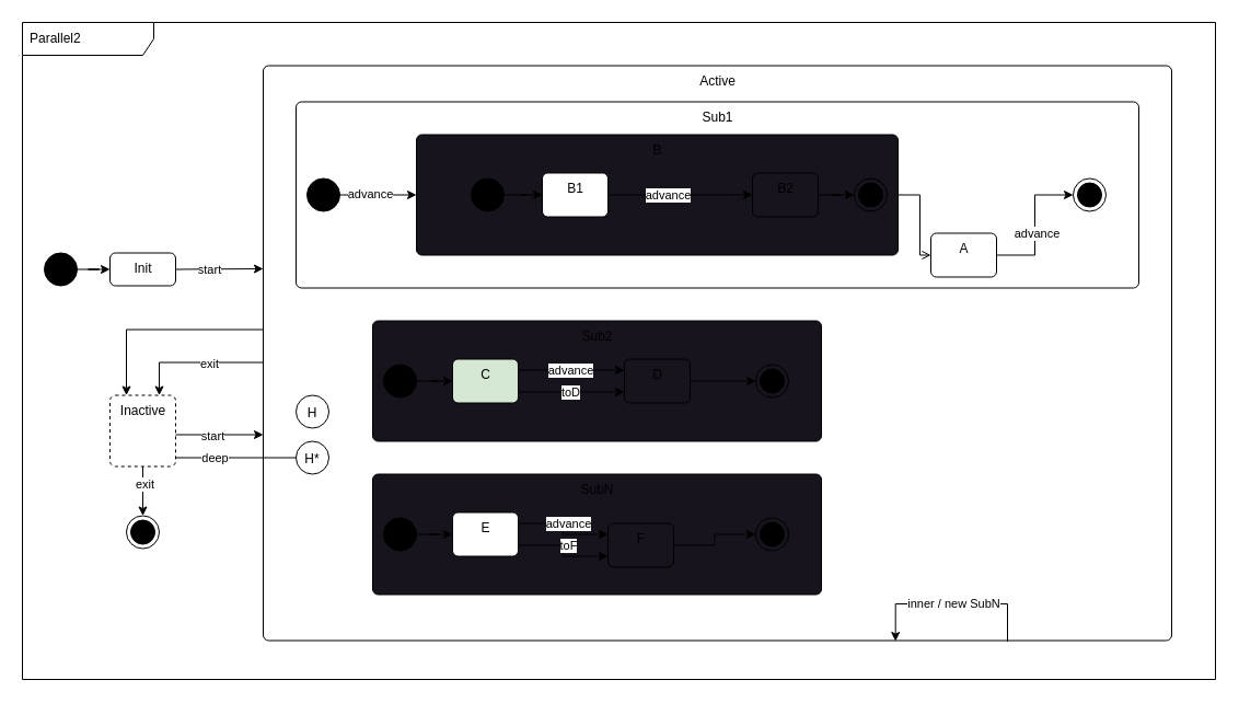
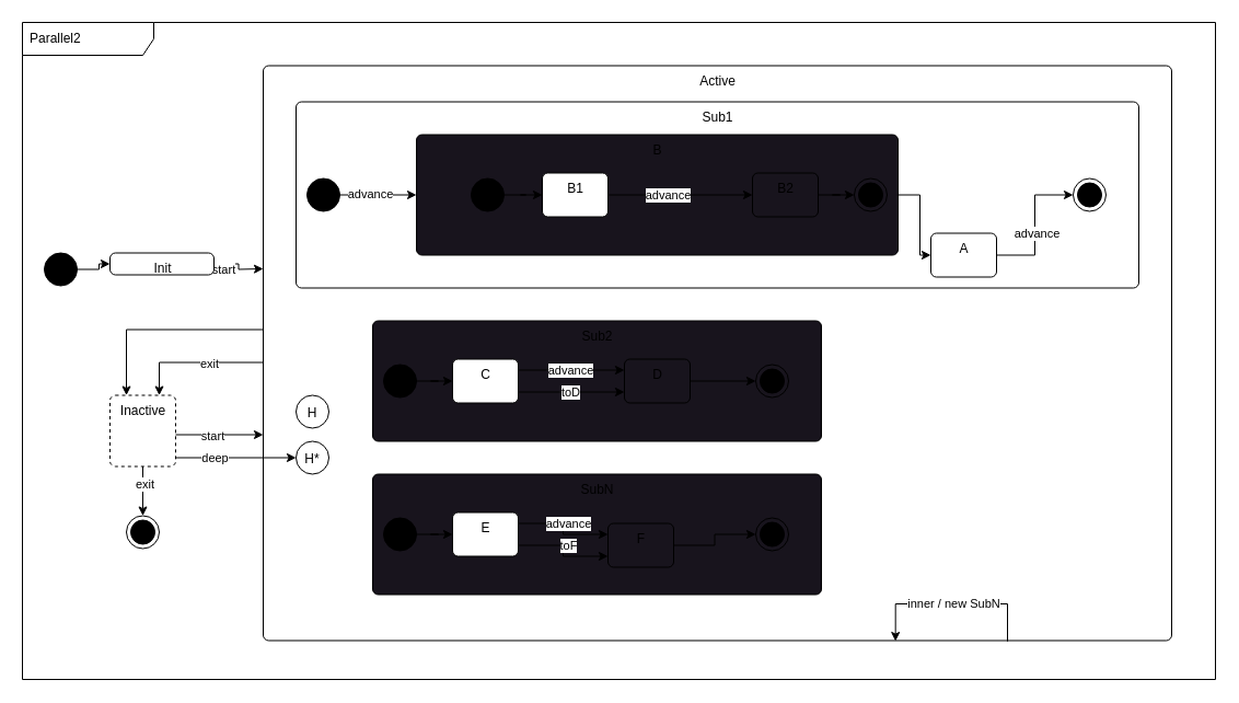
- <mxCell id="17" style="edgeStyle=orthogonalEdgeStyle;rounded=0;orthogonalLoop=1;jettySize=auto;html=1;exitX=1;exitY=0.5;exitDx=0;exitDy=0;entryX=0;entryY=0.5;entryDx=0;entryDy=0;endArrow=open;" parent="11" source="18" target="30" edge="1"><mxGeometry relative="1" as="geometry" /></mxCell>
+ <mxCell id="17" style="edgeStyle=orthogonalEdgeStyle;rounded=0;orthogonalLoop=1;jettySize=auto;html=1;exitX=1;exitY=0.5;exitDx=0;exitDy=0;entryX=0;entryY=0.5;entryDx=0;entryDy=0;" parent="11" source="18" target="30" edge="1"><mxGeometry relative="1" as="geometry" /></mxCell>
- <mxCell id="6" value="Init" style="html=1;align=center;verticalAlign=top;rounded=1;absoluteArcSize=1;arcSize=10;dashed=0;" parent="3" vertex="1"><mxGeometry x="60" y="170.5" width="60" height="30" as="geometry" /></mxCell>
+ <mxCell id="6" value="Init" style="html=1;align=center;verticalAlign=top;rounded=1;absoluteArcSize=1;arcSize=10;dashed=0;" parent="3" vertex="1"><mxGeometry x="60" y="170.5" width="95" height="20" as="geometry" /></mxCell>
- <mxCell id="46" value="C" style="html=1;align=center;verticalAlign=top;rounded=1;absoluteArcSize=1;arcSize=10;dashed=0;fillColor=#d5e8d4;" parent="43" vertex="1"><mxGeometry x="73" y="35" width="60" height="40" as="geometry" /></mxCell>
+ <mxCell id="46" value="C" style="html=1;align=center;verticalAlign=top;rounded=1;absoluteArcSize=1;arcSize=10;dashed=0;" parent="43" vertex="1"><mxGeometry x="73" y="35" width="60" height="40" as="geometry" /></mxCell>
- <mxCell id="61" style="edgeStyle=orthogonalEdgeStyle;rounded=0;orthogonalLoop=1;jettySize=auto;html=1;entryX=0;entryY=0.5;entryDx=0;entryDy=0;endArrow=none;" parent="3" source="63" target="56" edge="1"><mxGeometry relative="1" as="geometry"><Array as="points"><mxPoint x="150" y="357.5" /><mxPoint x="150" y="357.5" /></Array></mxGeometry></mxCell>
+ <mxCell id="61" style="edgeStyle=orthogonalEdgeStyle;rounded=0;orthogonalLoop=1;jettySize=auto;html=1;entryX=0;entryY=0.5;entryDx=0;entryDy=0;" parent="3" source="63" target="56" edge="1"><mxGeometry relative="1" as="geometry"><Array as="points"><mxPoint x="150" y="357.5" /><mxPoint x="150" y="357.5" /></Array></mxGeometry></mxCell>
